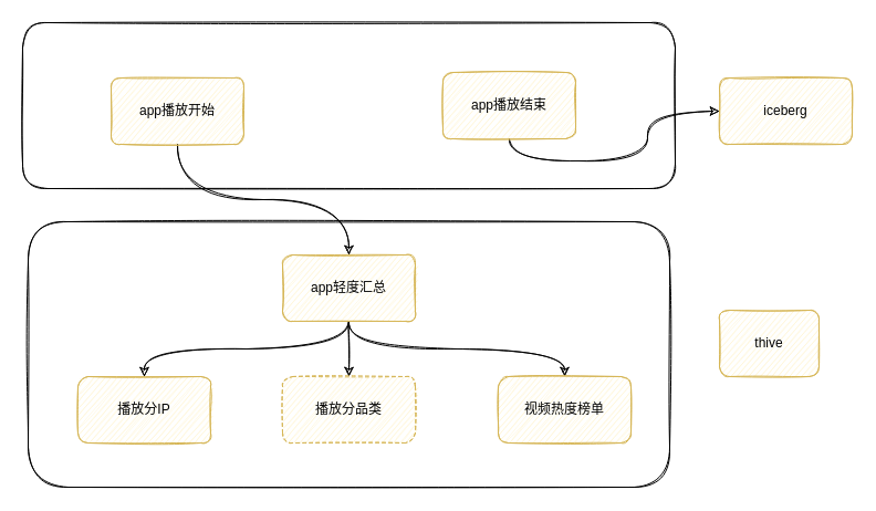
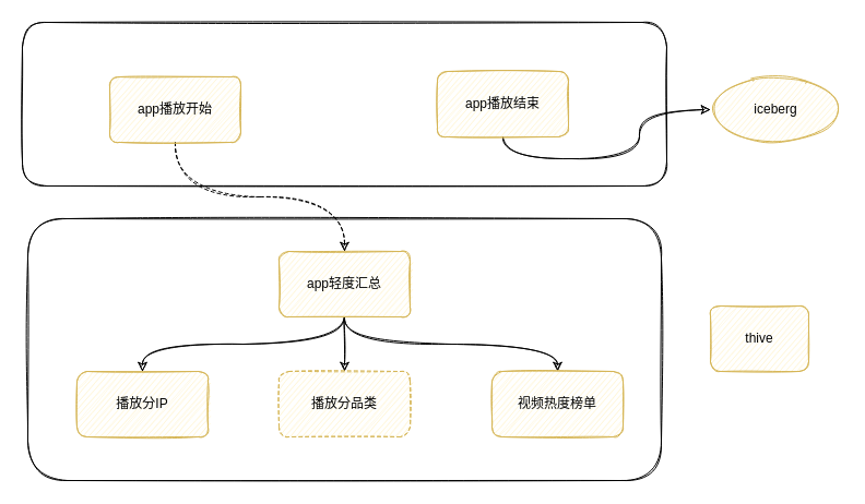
- <mxCell id="15" value="iceberg" style="rounded=1;whiteSpace=wrap;html=1;sketch=1;fillColor=#fff2cc;strokeColor=#d6b656;" vertex="1" parent="1"><mxGeometry x="650" y="70" width="120" height="60" as="geometry" /></mxCell>
+ <mxCell id="15" value="iceberg" style="ellipse;whiteSpace=wrap;html=1;sketch=1;fillColor=#fff2cc;strokeColor=#d6b656;" vertex="1" parent="1"><mxGeometry x="650" y="70" width="120" height="60" as="geometry" /></mxCell>
- <mxCell id="4" style="edgeStyle=orthogonalEdgeStyle;curved=1;rounded=1;sketch=1;orthogonalLoop=1;jettySize=auto;html=1;exitX=0.5;exitY=1;exitDx=0;exitDy=0;" edge="1" parent="1" source="5" target="11"><mxGeometry relative="1" as="geometry" /></mxCell>
+ <mxCell id="4" style="edgeStyle=orthogonalEdgeStyle;curved=1;rounded=1;sketch=1;orthogonalLoop=1;jettySize=auto;html=1;exitX=0.5;exitY=1;exitDx=0;exitDy=0;dashed=1;" edge="1" parent="1" source="5" target="11"><mxGeometry relative="1" as="geometry" /></mxCell>
